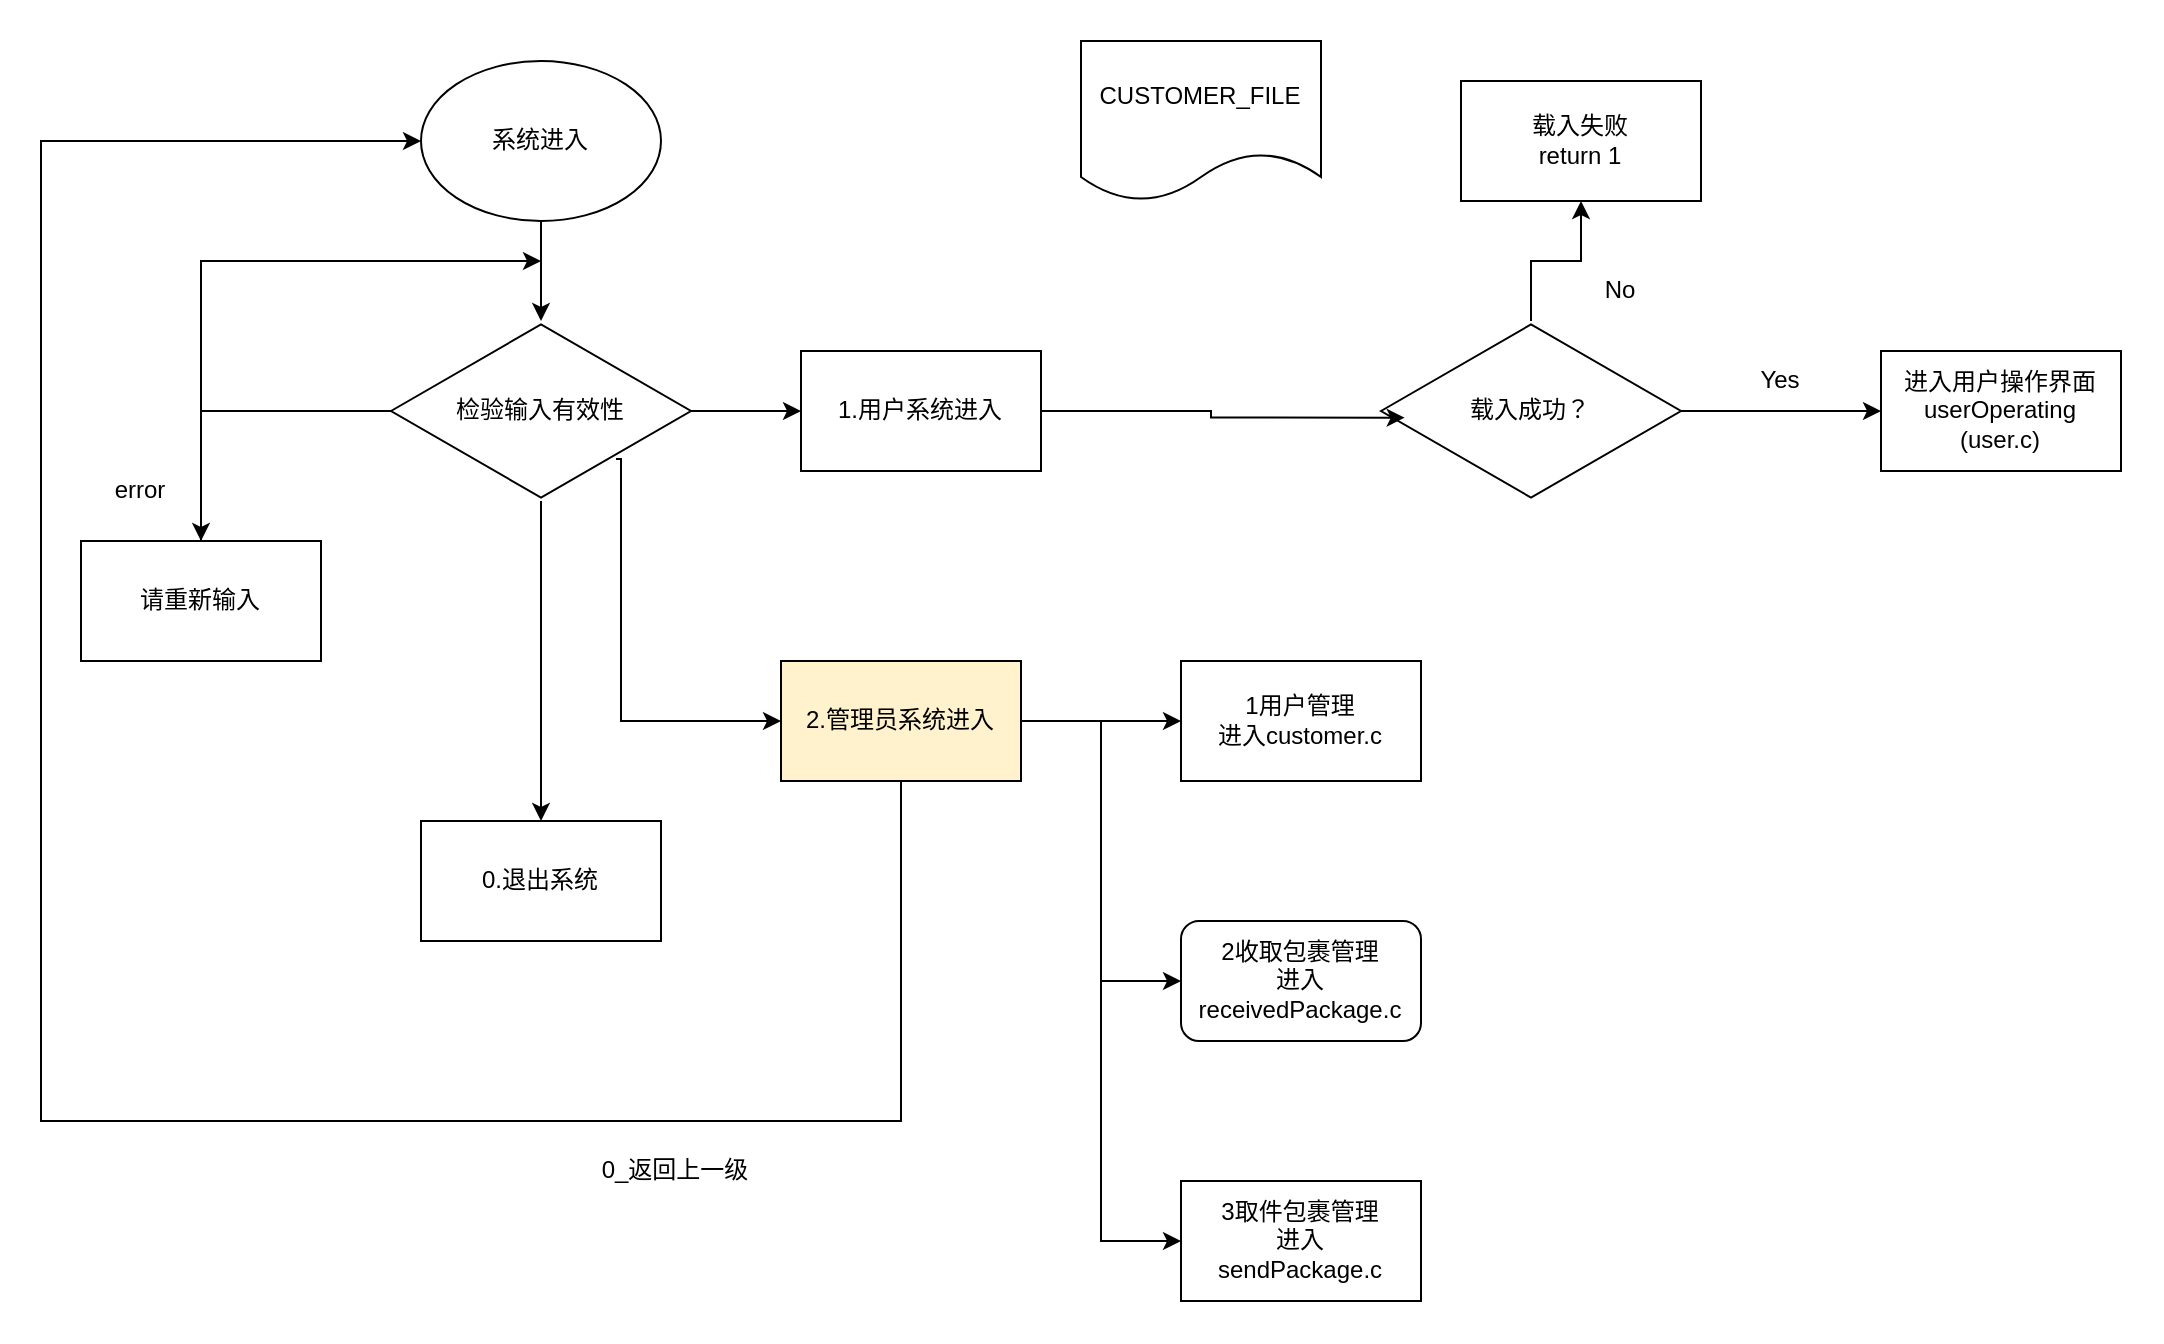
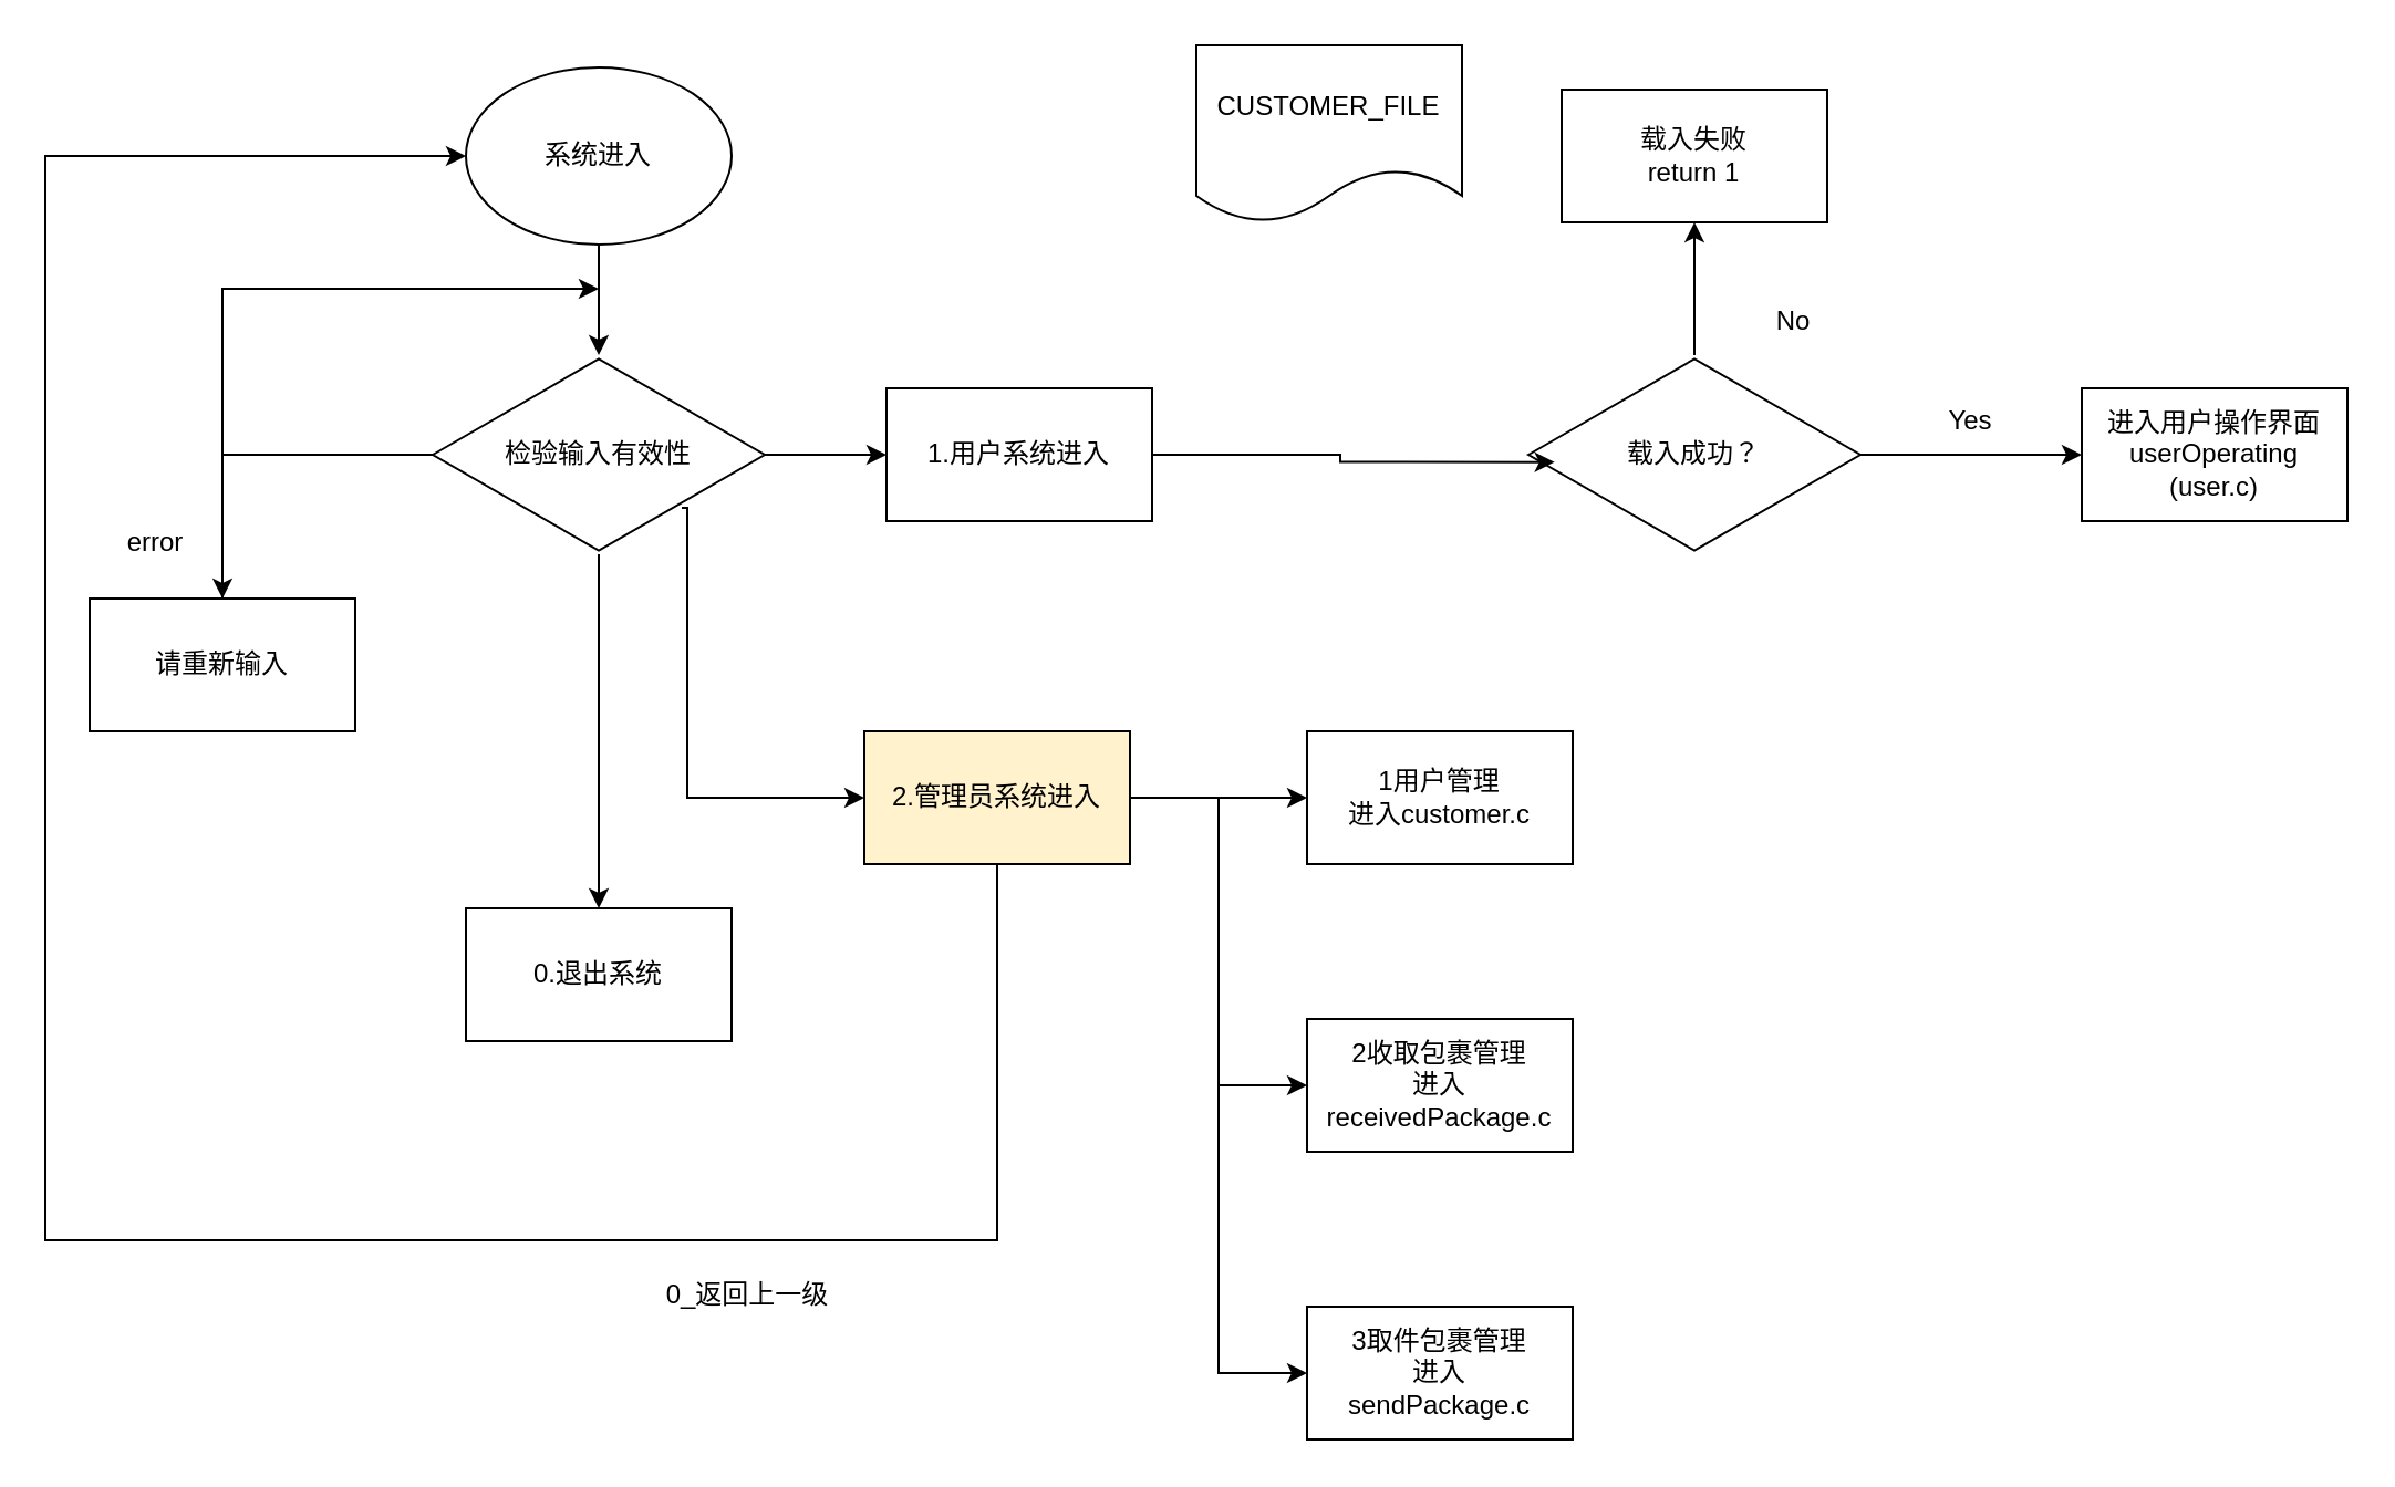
- <mxCell id="25" value="载入失败&lt;div&gt;return 1&lt;/div&gt;" style="rounded=0;whiteSpace=wrap;html=1;" vertex="1" parent="1"><mxGeometry x="730" y="40" width="120" height="60" as="geometry" /></mxCell>
+ <mxCell id="25" value="载入失败&lt;div&gt;return 1&lt;/div&gt;" style="rounded=0;whiteSpace=wrap;html=1;" vertex="1" parent="1"><mxGeometry x="705" y="40" width="120" height="60" as="geometry" /></mxCell>
- <mxCell id="29" value="2收取包裹管理&lt;div&gt;进入receivedPackage.c&lt;/div&gt;" style="whiteSpace=wrap;html=1;rounded=1;" vertex="1" parent="1"><mxGeometry x="590" y="460" width="120" height="60" as="geometry" /></mxCell>
+ <mxCell id="29" value="2收取包裹管理&lt;div&gt;进入receivedPackage.c&lt;/div&gt;" style="rounded=0;whiteSpace=wrap;html=1;" vertex="1" parent="1"><mxGeometry x="590" y="460" width="120" height="60" as="geometry" /></mxCell>
